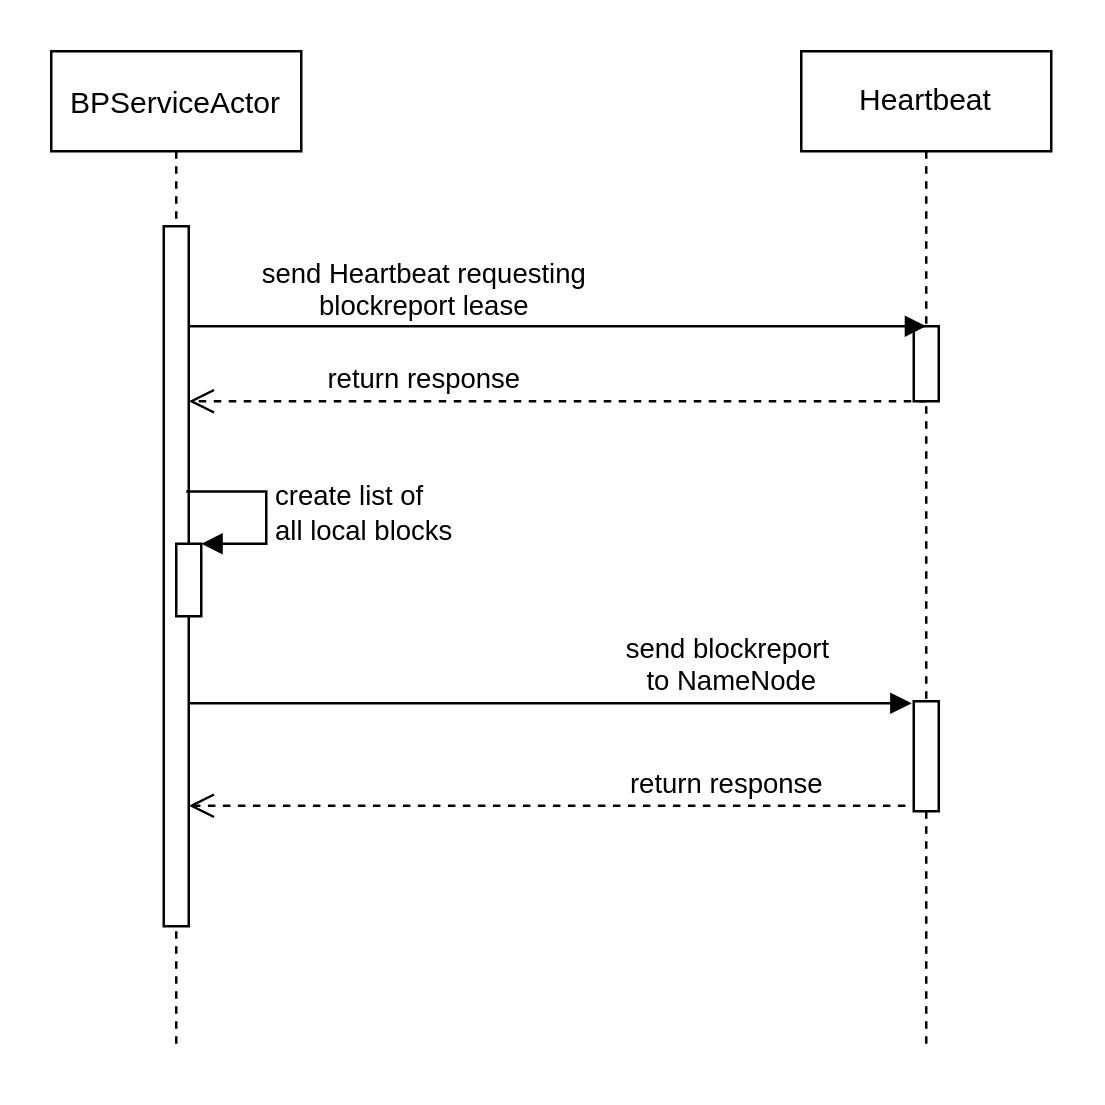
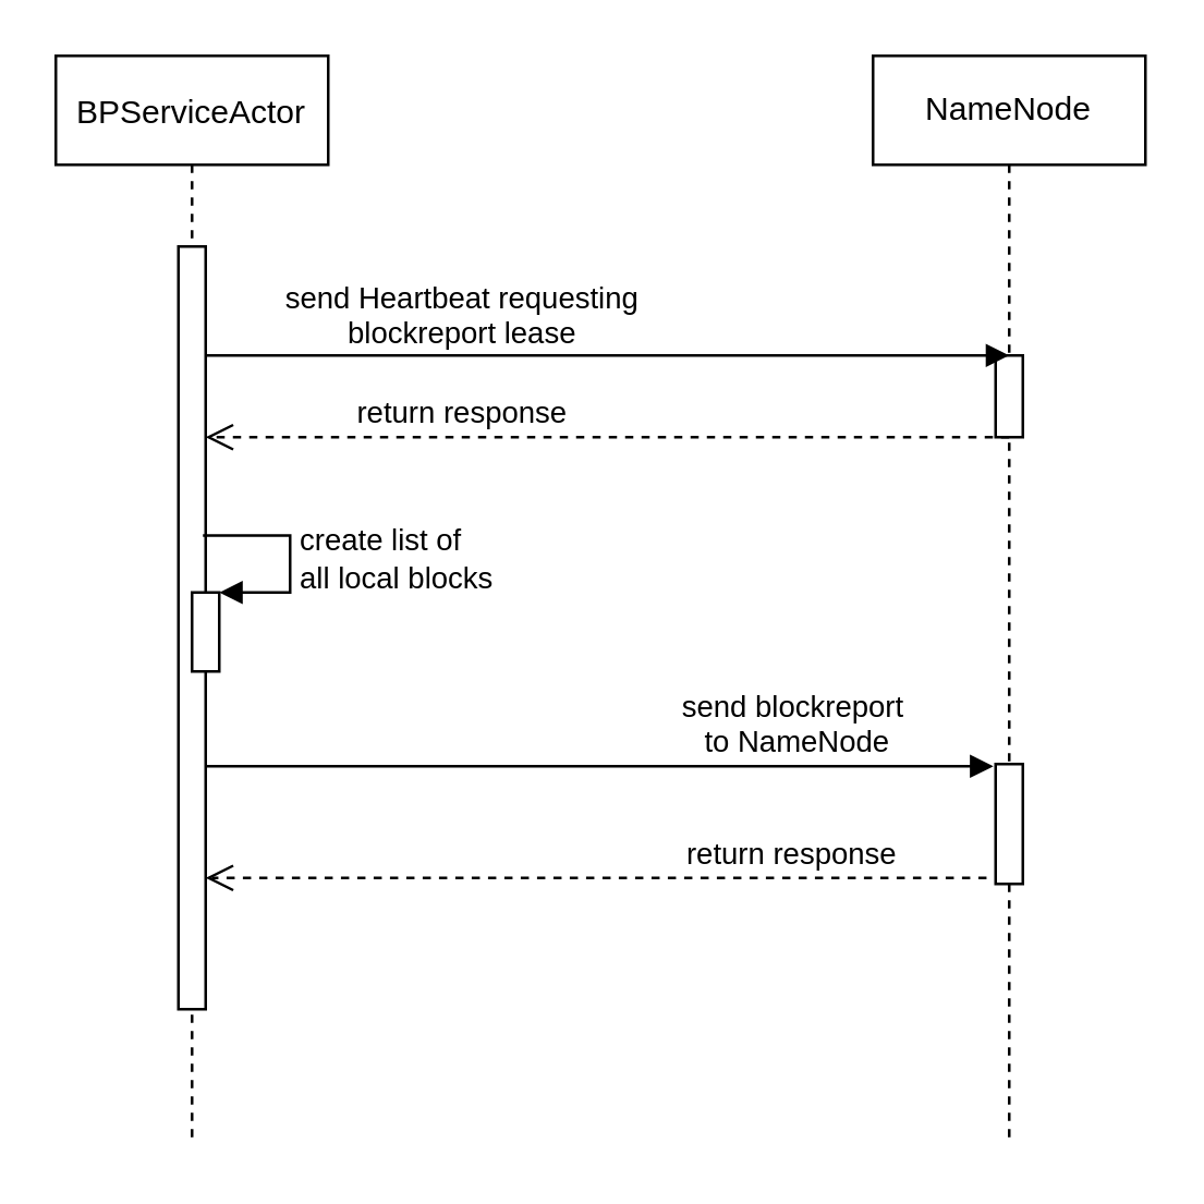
- <mxCell id="6" value="Heartbeat" style="shape=umlLifeline;perimeter=lifelinePerimeter;whiteSpace=wrap;html=1;container=1;collapsible=0;recursiveResize=0;outlineConnect=0;" vertex="1" parent="1"><mxGeometry x="320" y="20" width="100" height="400" as="geometry" /></mxCell>
+ <mxCell id="6" value="NameNode" style="shape=umlLifeline;perimeter=lifelinePerimeter;whiteSpace=wrap;html=1;container=1;collapsible=0;recursiveResize=0;outlineConnect=0;" vertex="1" parent="1"><mxGeometry x="320" y="20" width="100" height="400" as="geometry" /></mxCell>
